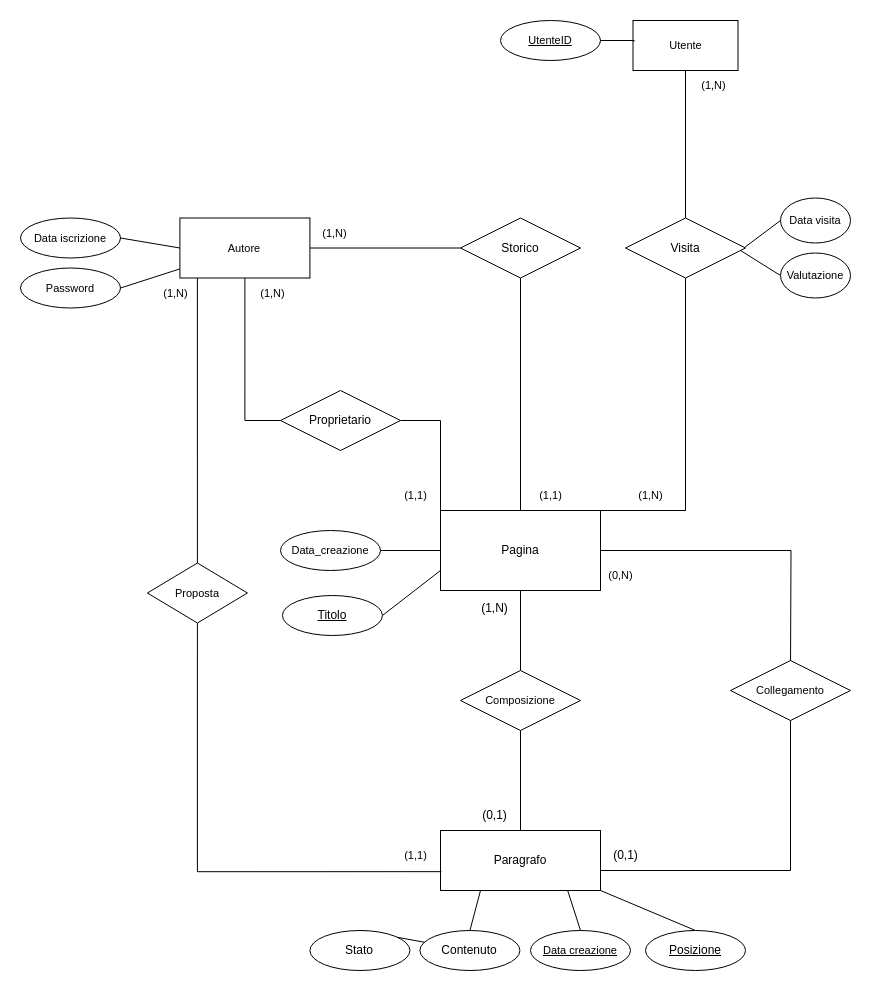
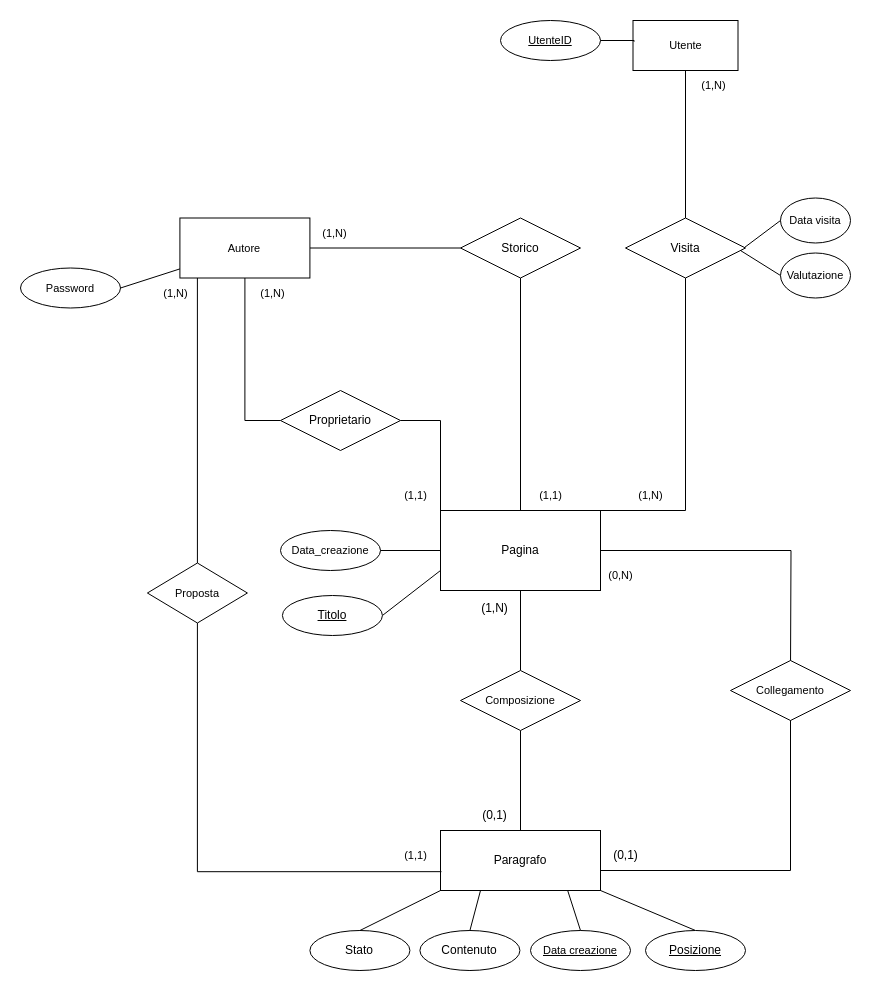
- <mxCell id="20" value="Data iscrizione" style="ellipse;whiteSpace=wrap;html=1;align=center;fontFamily=Helvetica;fontSize=11;fontStyle=0;labelBackgroundColor=none;" parent="1" vertex="1"><mxGeometry x="20" y="217.5" width="100" height="40" as="geometry" /></mxCell>
- <mxCell id="19" style="rounded=0;orthogonalLoop=1;jettySize=auto;html=1;exitX=1;exitY=0.5;exitDx=0;exitDy=0;entryX=0;entryY=0.5;entryDx=0;entryDy=0;endArrow=none;endFill=0;labelBackgroundColor=none;fontColor=default;" parent="1" source="20" target="18" edge="1"><mxGeometry relative="1" as="geometry" /></mxCell>
- <mxCell id="52" style="rounded=0;orthogonalLoop=1;jettySize=auto;html=1;exitX=0.5;exitY=0;exitDx=0;exitDy=0;endArrow=none;endFill=0;labelBackgroundColor=none;fontColor=default;" parent="1" source="53" target="8" edge="1"><mxGeometry relative="1" as="geometry"><mxPoint x="440" y="875" as="targetPoint" /></mxGeometry></mxCell>
+ <mxCell id="52" style="rounded=0;orthogonalLoop=1;jettySize=auto;html=1;exitX=0.5;exitY=0;exitDx=0;exitDy=0;entryX=0;entryY=1;entryDx=0;entryDy=0;endArrow=none;endFill=0;labelBackgroundColor=none;fontColor=default;" parent="1" source="53" target="7" edge="1"><mxGeometry relative="1" as="geometry"><mxPoint x="440" y="875" as="targetPoint" /></mxGeometry></mxCell>
